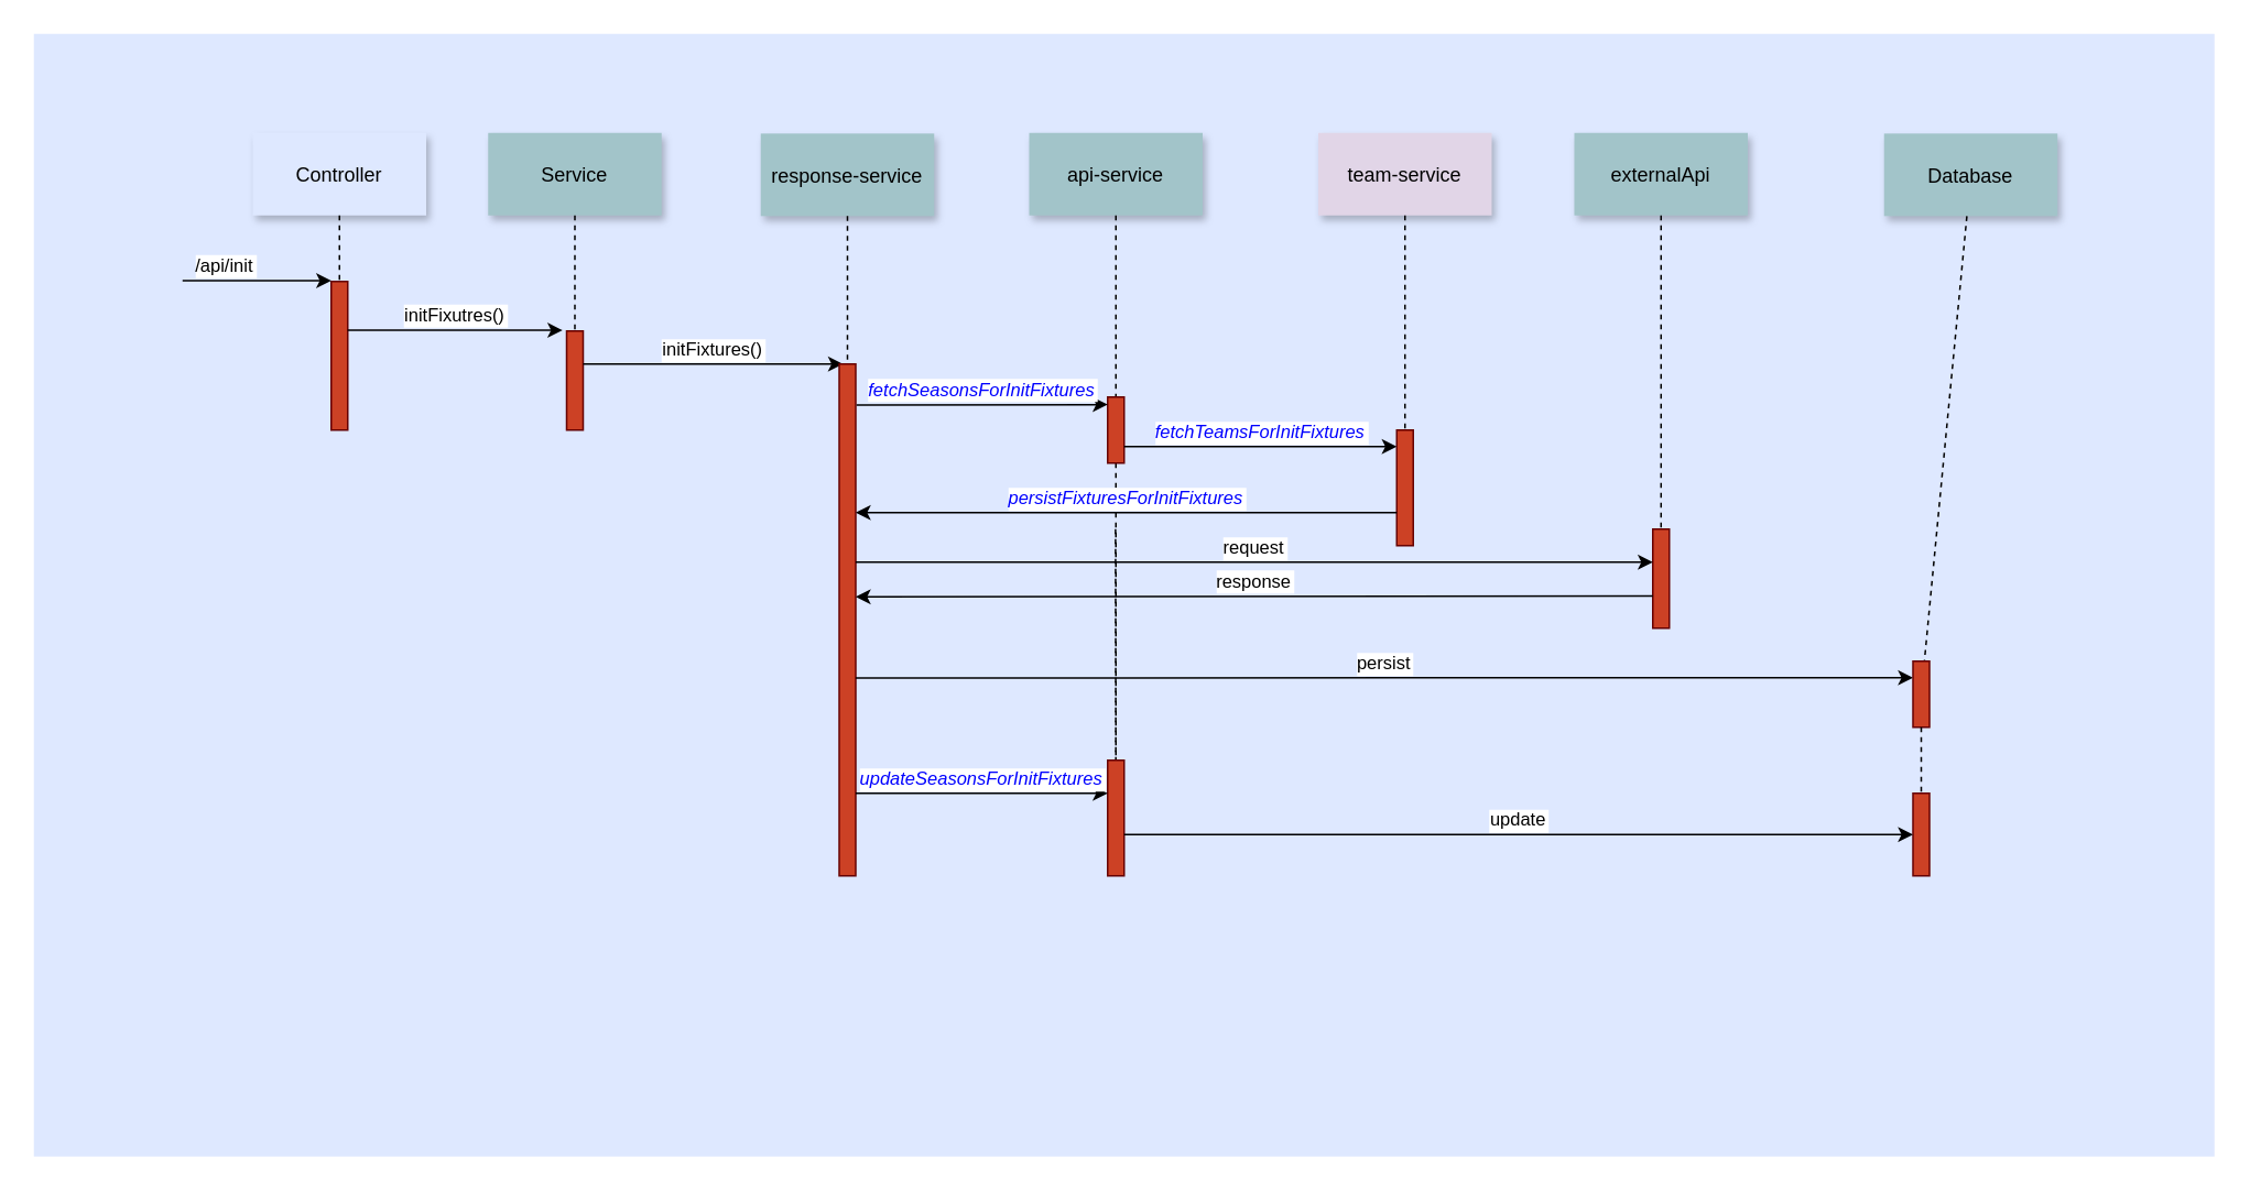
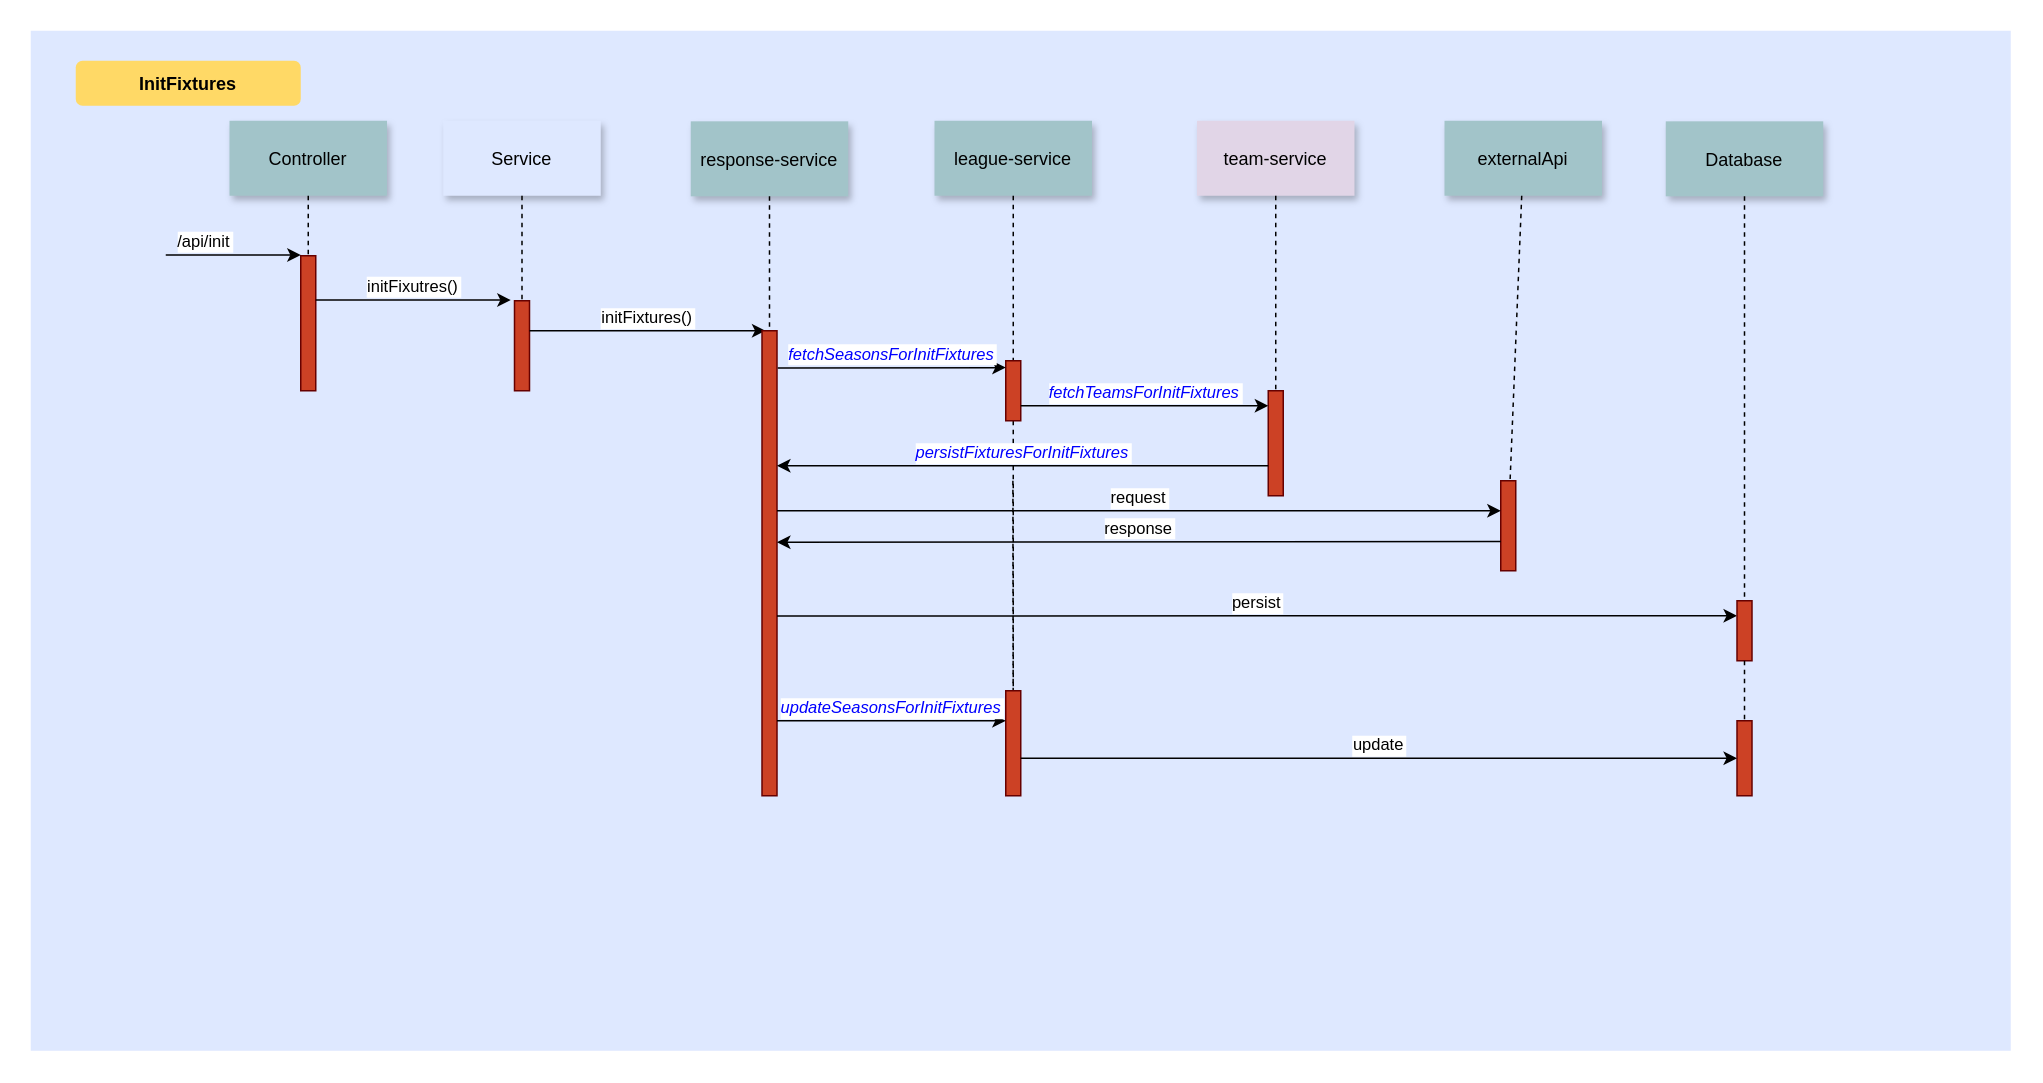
+ <mxCell id="17" value="InitFixtures" style="rounded=1;fontStyle=1;fillColor=#FFD966;strokeColor=none" parent="1" vertex="1"><mxGeometry x="50" y="40" width="150" height="30" as="geometry" /></mxCell>
- <mxCell id="5" value="Controller" style="shadow=1;fillColor=#dee8ff;strokeColor=none;" parent="1" vertex="1"><mxGeometry x="152.5" y="80" width="105" height="50" as="geometry" /></mxCell>
+ <mxCell id="5" value="Controller" style="shadow=1;fillColor=#A2C4C9;strokeColor=none" parent="1" vertex="1"><mxGeometry x="152.5" y="80" width="105" height="50" as="geometry" /></mxCell>
- <mxCell id="7" value="Service" style="shadow=1;fillColor=#A2C4C9;strokeColor=none" parent="1" vertex="1"><mxGeometry x="295" y="80" width="105" height="50" as="geometry" /></mxCell>
+ <mxCell id="7" value="Service" style="shadow=1;fillColor=#dee8ff;strokeColor=none;" parent="1" vertex="1"><mxGeometry x="295" y="80" width="105" height="50" as="geometry" /></mxCell>
- <mxCell id="15" value="externalApi" style="shadow=1;fillColor=#A2C4C9;strokeColor=none" parent="1" vertex="1"><mxGeometry x="952.5" y="80" width="105" height="50" as="geometry" /></mxCell>
+ <mxCell id="15" value="externalApi" style="shadow=1;fillColor=#A2C4C9;strokeColor=none" parent="1" vertex="1"><mxGeometry x="962.5" y="80" width="105" height="50" as="geometry" /></mxCell>
- <mxCell id="12" value="api-service" style="shadow=1;fillColor=#A2C4C9;strokeColor=none" parent="1" vertex="1"><mxGeometry x="622.5" y="80" width="105" height="50" as="geometry" /></mxCell>
+ <mxCell id="12" value="league-service" style="shadow=1;fillColor=#A2C4C9;strokeColor=none" parent="1" vertex="1"><mxGeometry x="622.5" y="80" width="105" height="50" as="geometry" /></mxCell>
- <mxCell id="36" value="Database" style="shadow=1;fillColor=#A2C4C9;strokeColor=none" vertex="1" parent="1"><mxGeometry x="1140" y="80.39" width="105" height="50" as="geometry" /></mxCell>
+ <mxCell id="36" value="Database" style="shadow=1;fillColor=#A2C4C9;strokeColor=none" vertex="1" parent="1"><mxGeometry x="1110" y="80.39" width="105" height="50" as="geometry" /></mxCell>
